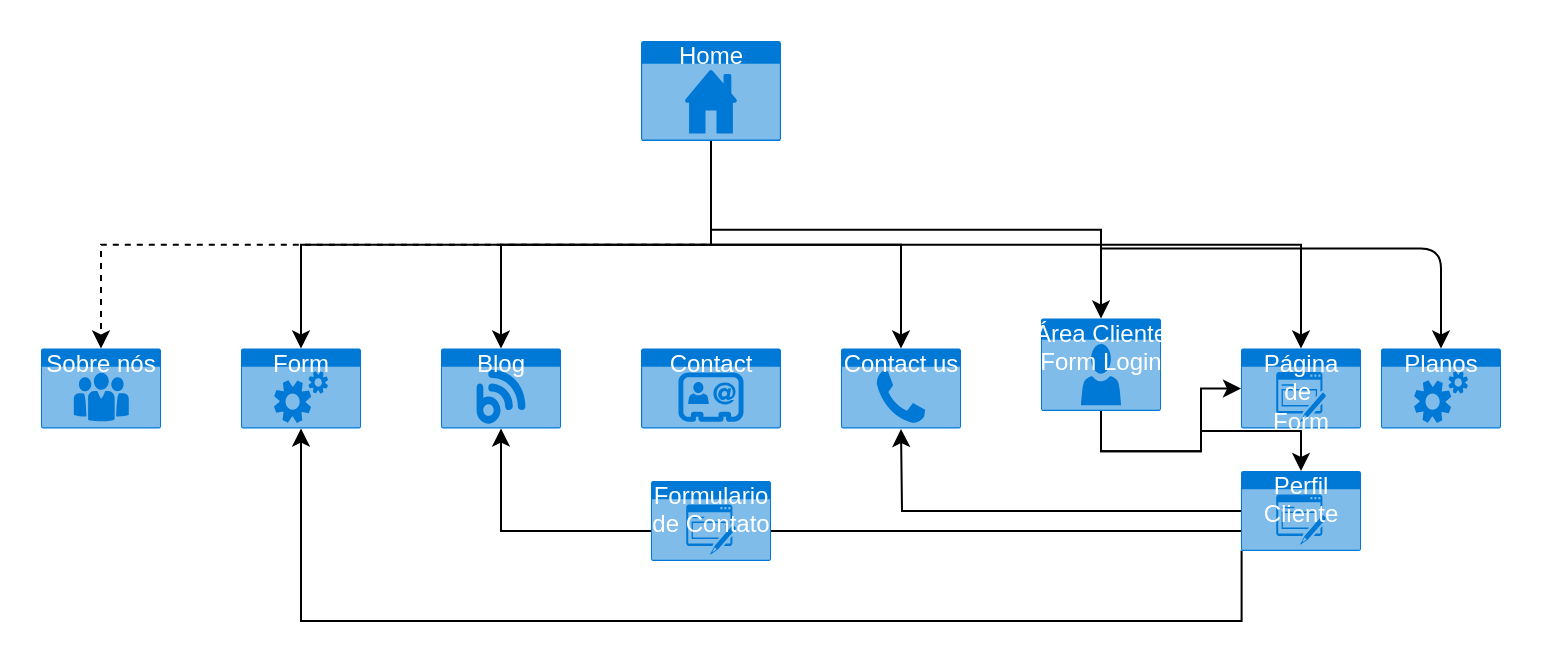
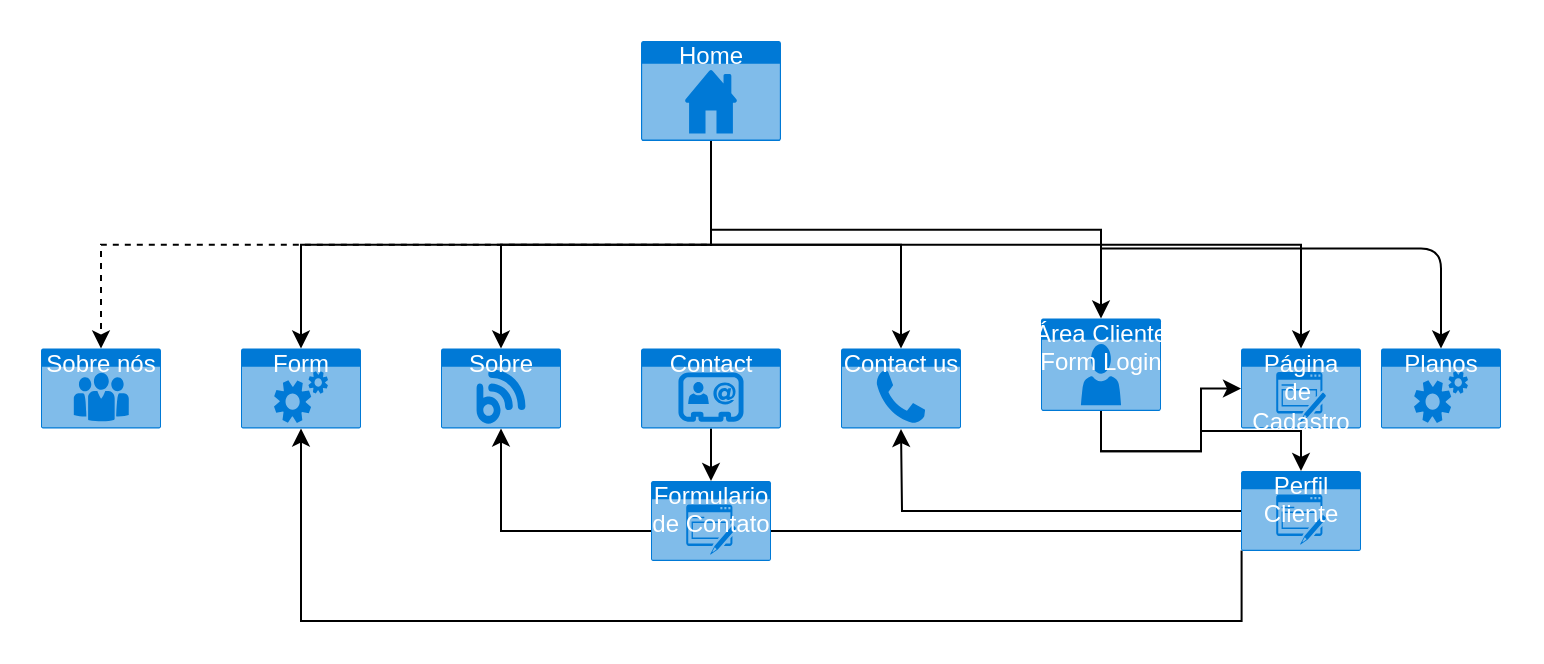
- <mxCell id="5" value="Blog" style="html=1;strokeColor=none;fillColor=#0079D6;labelPosition=center;verticalLabelPosition=middle;verticalAlign=top;align=center;fontSize=12;outlineConnect=0;spacingTop=-6;fontColor=#FFFFFF;shape=mxgraph.sitemap.blog;" parent="1" vertex="1"><mxGeometry x="220" y="173.75" width="60" height="40" as="geometry" /></mxCell>
+ <mxCell id="5" value="Sobre" style="html=1;strokeColor=none;fillColor=#0079D6;labelPosition=center;verticalLabelPosition=middle;verticalAlign=top;align=center;fontSize=12;outlineConnect=0;spacingTop=-6;fontColor=#FFFFFF;shape=mxgraph.sitemap.blog;" parent="1" vertex="1"><mxGeometry x="220" y="173.75" width="60" height="40" as="geometry" /></mxCell>
- <mxCell id="14" value="Página&lt;br&gt;de&amp;nbsp;&lt;br&gt;Form" style="html=1;strokeColor=none;fillColor=#0079D6;labelPosition=center;verticalLabelPosition=middle;verticalAlign=top;align=center;fontSize=12;outlineConnect=0;spacingTop=-6;fontColor=#FFFFFF;shape=mxgraph.sitemap.form;" parent="1" vertex="1"><mxGeometry x="620" y="173.75" width="60" height="40" as="geometry" /></mxCell>
+ <mxCell id="14" value="Página&lt;br&gt;de&amp;nbsp;&lt;br&gt;Cadastro" style="html=1;strokeColor=none;fillColor=#0079D6;labelPosition=center;verticalLabelPosition=middle;verticalAlign=top;align=center;fontSize=12;outlineConnect=0;spacingTop=-6;fontColor=#FFFFFF;shape=mxgraph.sitemap.form;" parent="1" vertex="1"><mxGeometry x="620" y="173.75" width="60" height="40" as="geometry" /></mxCell>
+ <mxCell id="6" style="edgeStyle=orthogonalEdgeStyle;rounded=0;orthogonalLoop=1;jettySize=auto;html=1;exitX=0.5;exitY=1;exitDx=0;exitDy=0;exitPerimeter=0;entryX=0.5;entryY=0;entryDx=0;entryDy=0;entryPerimeter=0;" edge="1" parent="1" source="7" target="23"><mxGeometry relative="1" as="geometry" /></mxCell>
